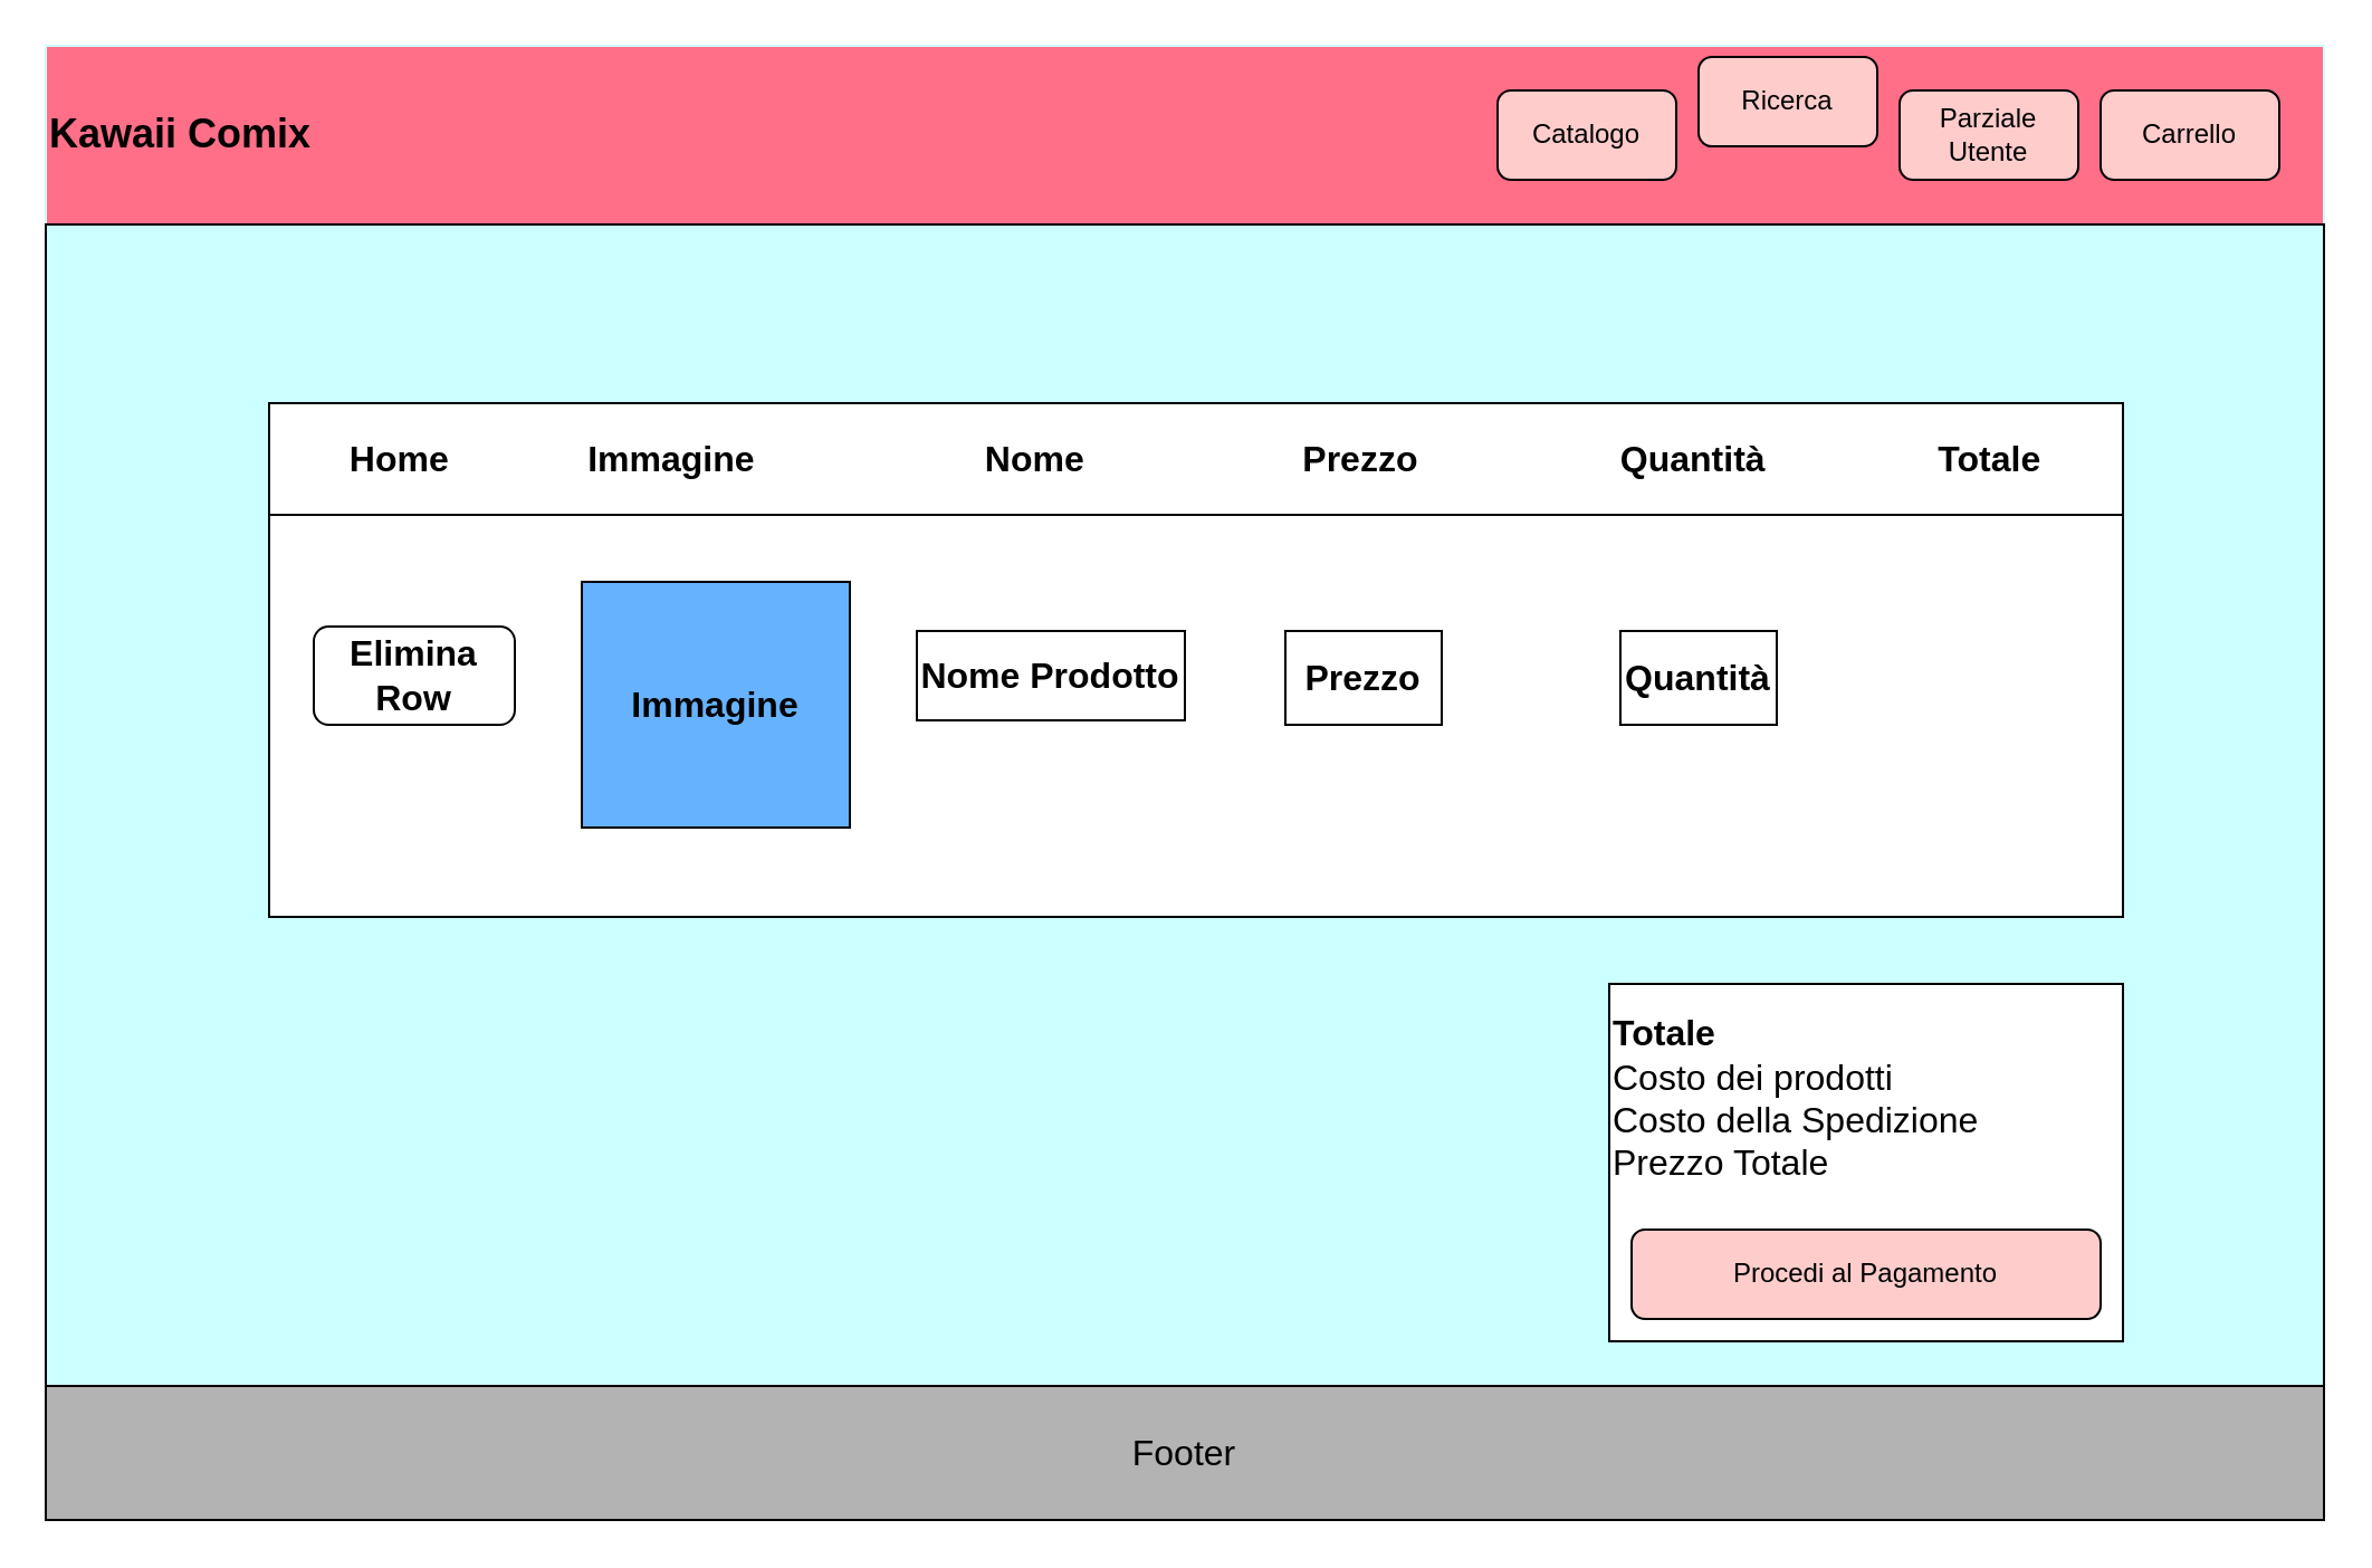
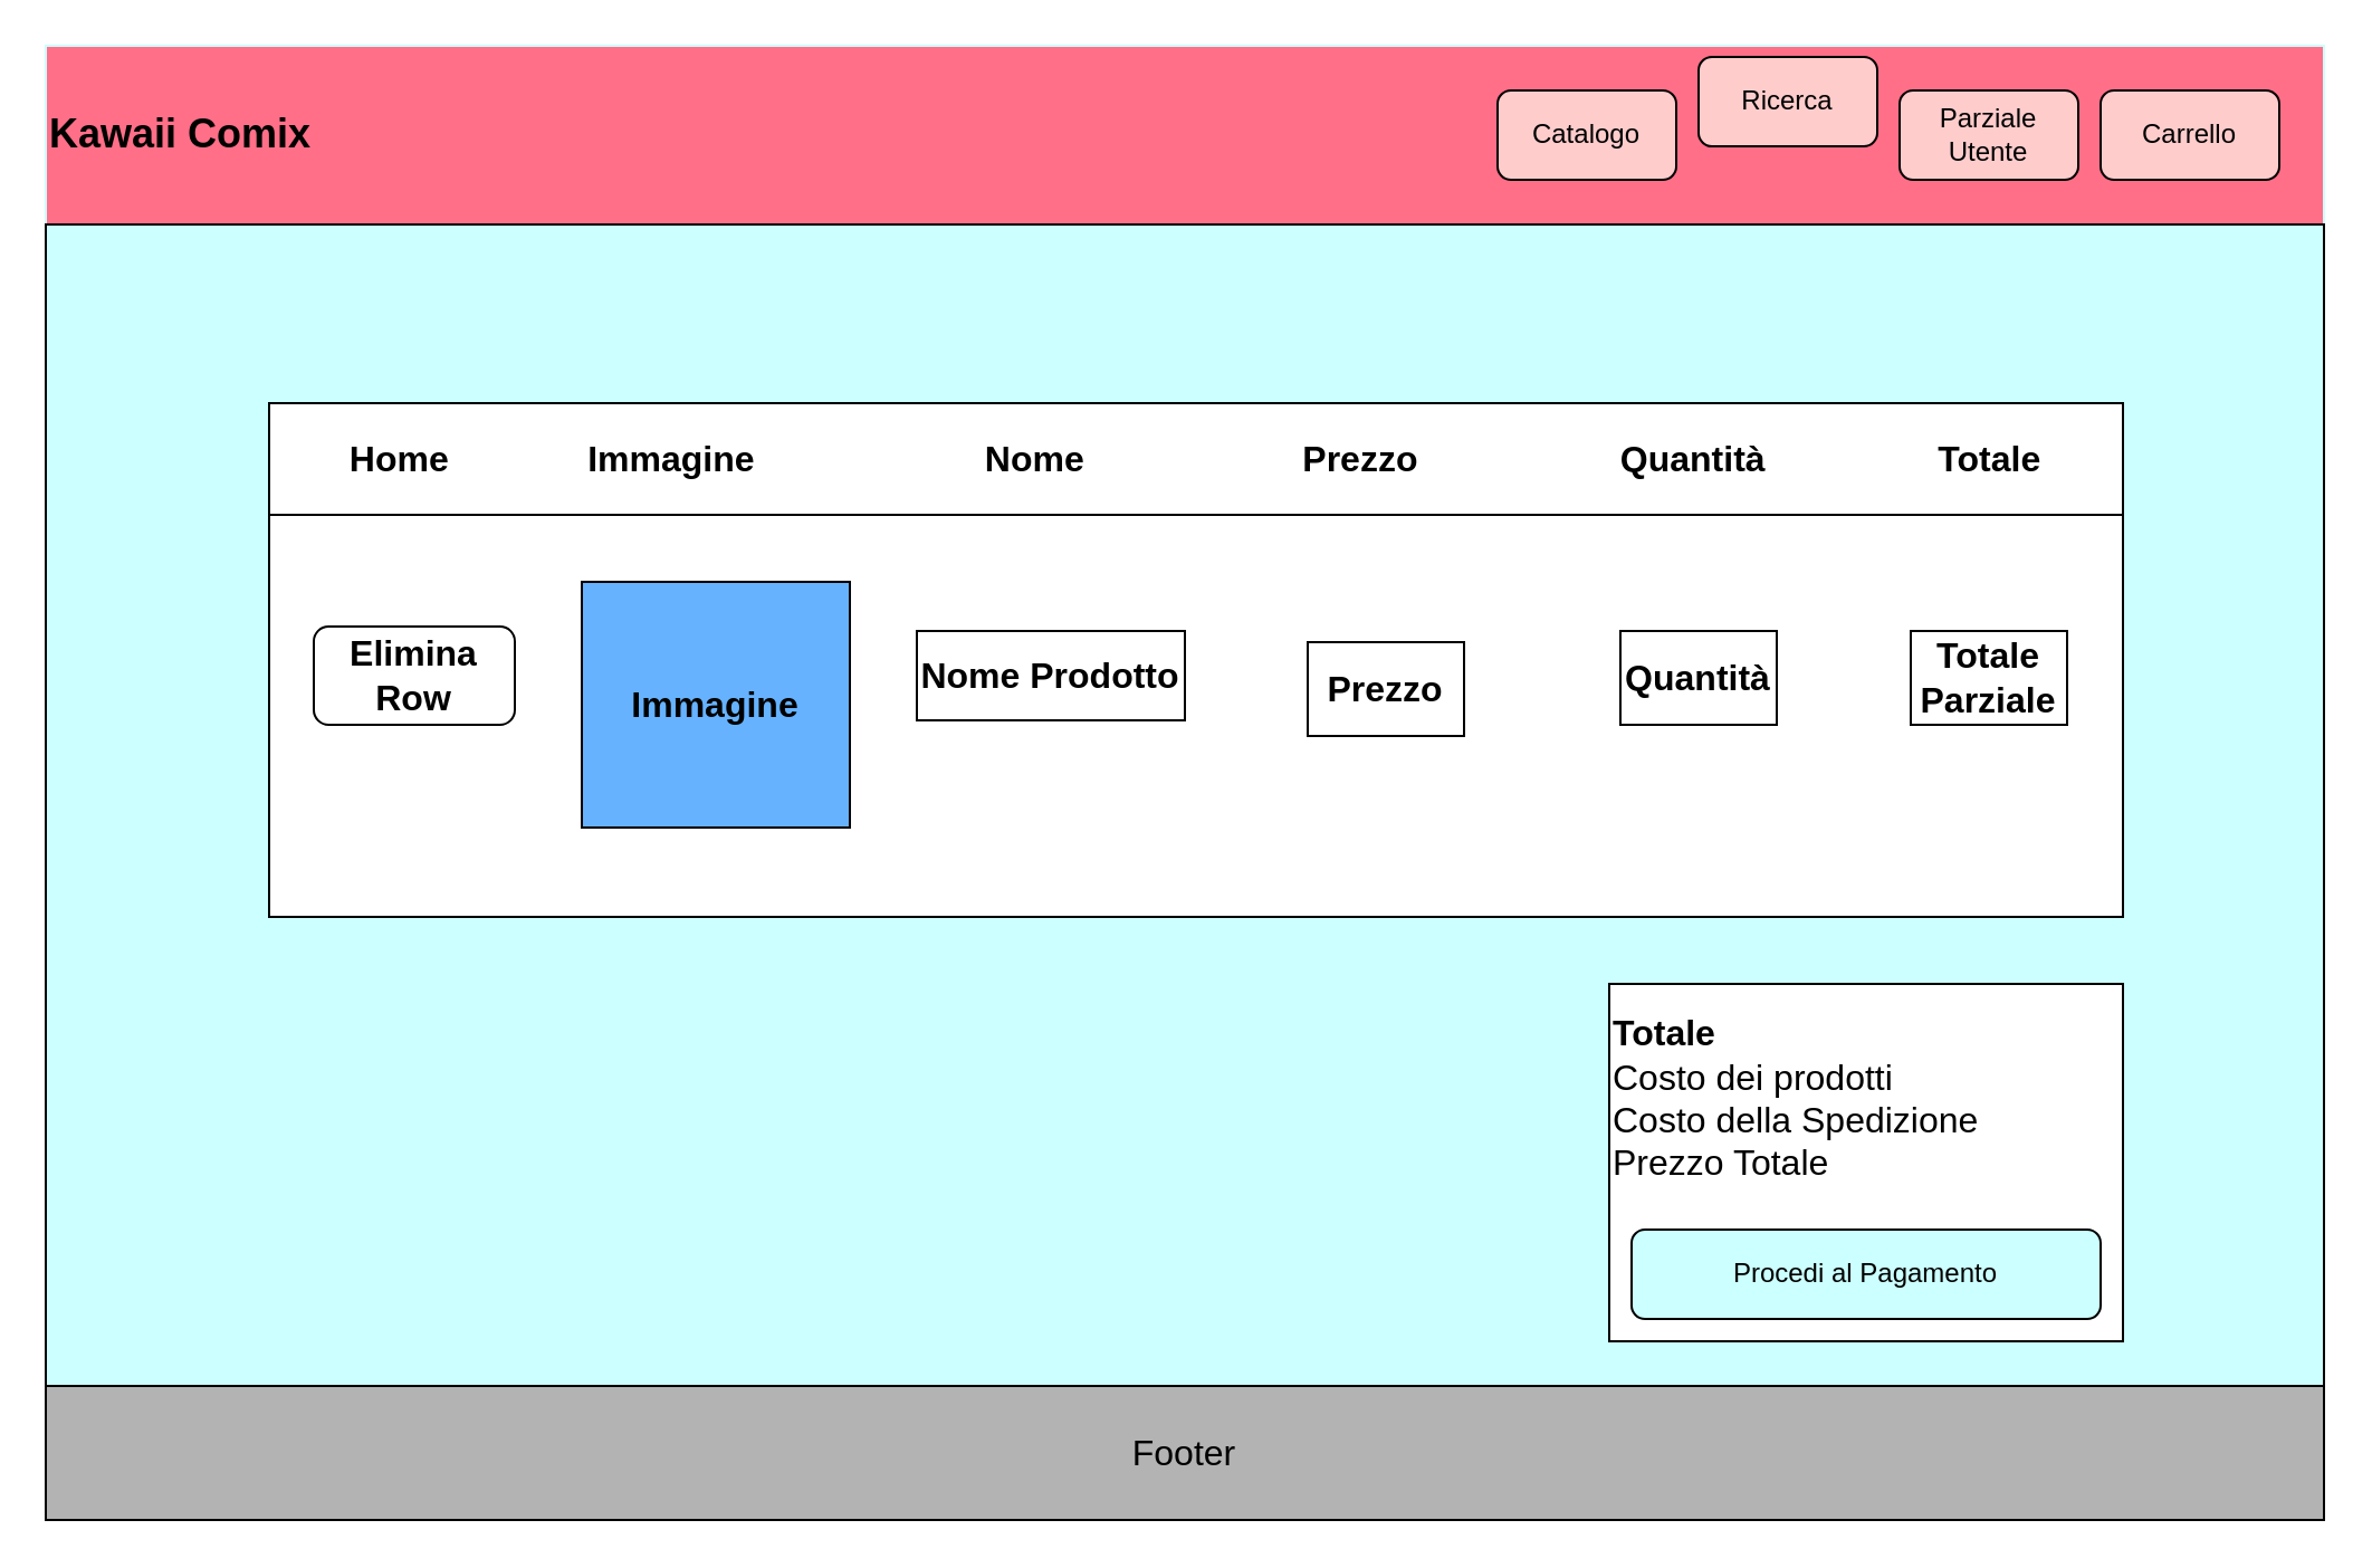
- <mxCell id="13" value="&lt;font size=&quot;3&quot;&gt;&lt;b&gt;Prezzo&lt;/b&gt;&lt;/font&gt;" style="rounded=0;whiteSpace=wrap;html=1;fillColor=none;" vertex="1" parent="2"><mxGeometry x="555" y="262" width="70" height="42" as="geometry" /></mxCell>
+ <mxCell id="13" value="&lt;font size=&quot;3&quot;&gt;&lt;b&gt;Prezzo&lt;/b&gt;&lt;/font&gt;" style="rounded=0;whiteSpace=wrap;html=1;fillColor=none;" vertex="1" parent="2"><mxGeometry x="565" y="267" width="70" height="42" as="geometry" /></mxCell>
+ <mxCell id="16" value="&lt;font size=&quot;3&quot;&gt;&lt;b&gt;Totale Parziale&lt;/b&gt;&lt;/font&gt;" style="rounded=0;whiteSpace=wrap;html=1;fillColor=none;" vertex="1" parent="2"><mxGeometry x="835" y="262" width="70" height="42" as="geometry" /></mxCell>
- <mxCell id="18" value="Procedi al Pagamento" style="rounded=1;whiteSpace=wrap;html=1;fillColor=#FFCCCC;" vertex="1" parent="2"><mxGeometry x="710" y="530" width="210" height="40" as="geometry" /></mxCell>
+ <mxCell id="18" value="Procedi al Pagamento" style="rounded=1;whiteSpace=wrap;html=1;fillColor=#ccffff;" vertex="1" parent="2"><mxGeometry x="710" y="530" width="210" height="40" as="geometry" /></mxCell>
